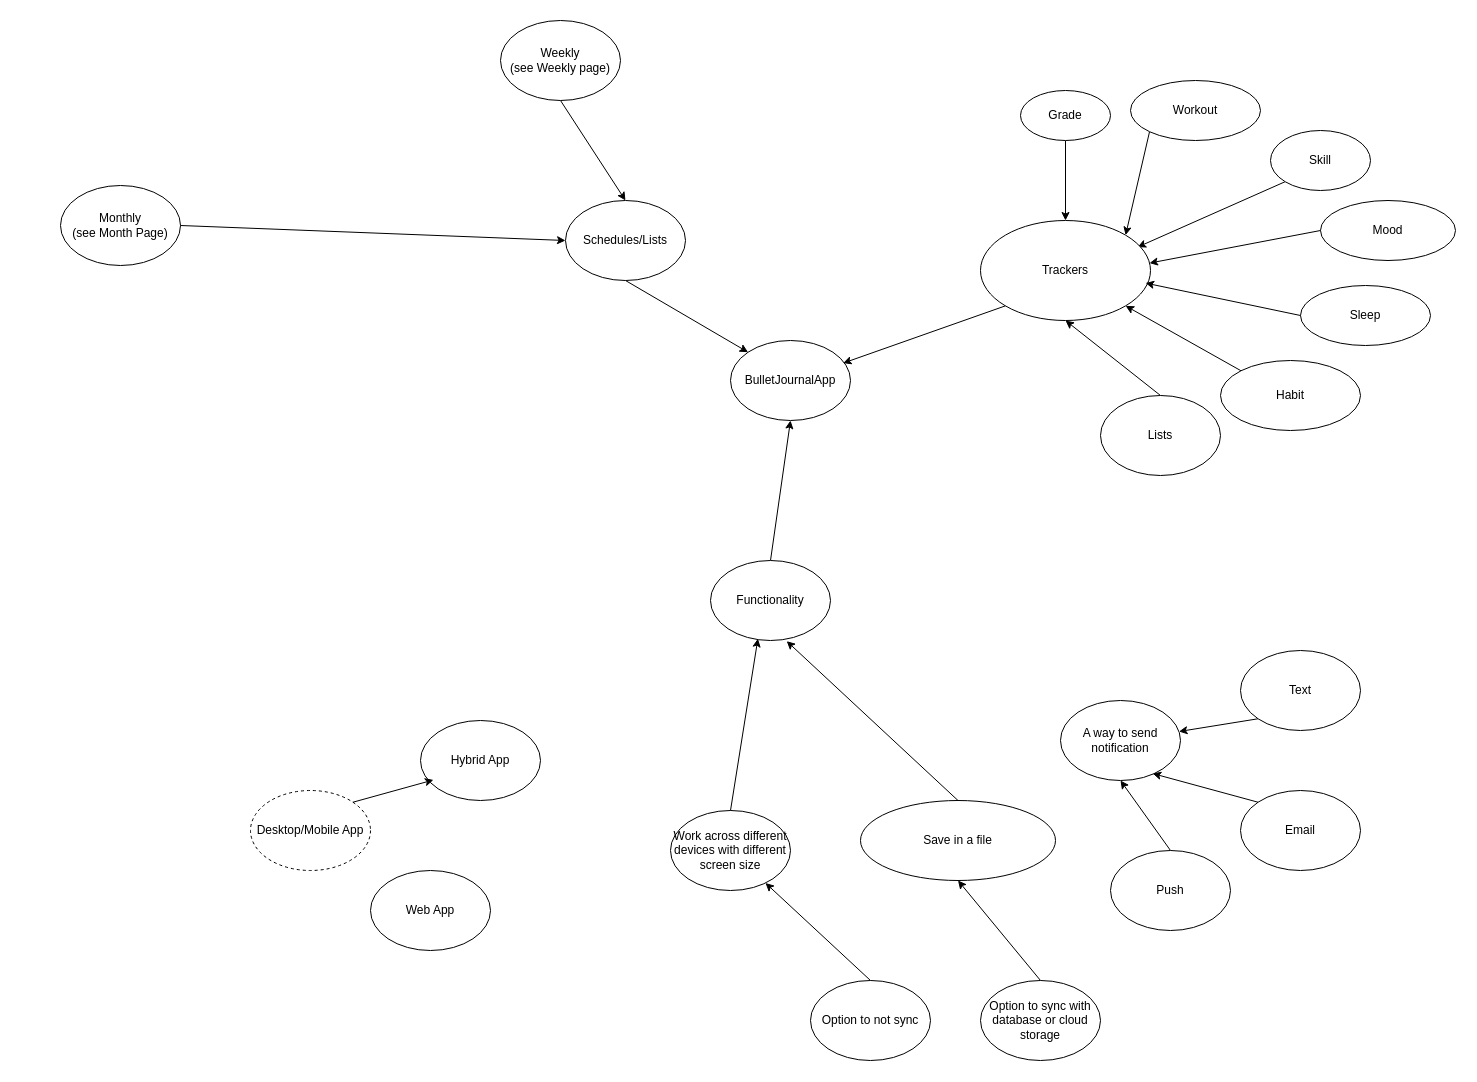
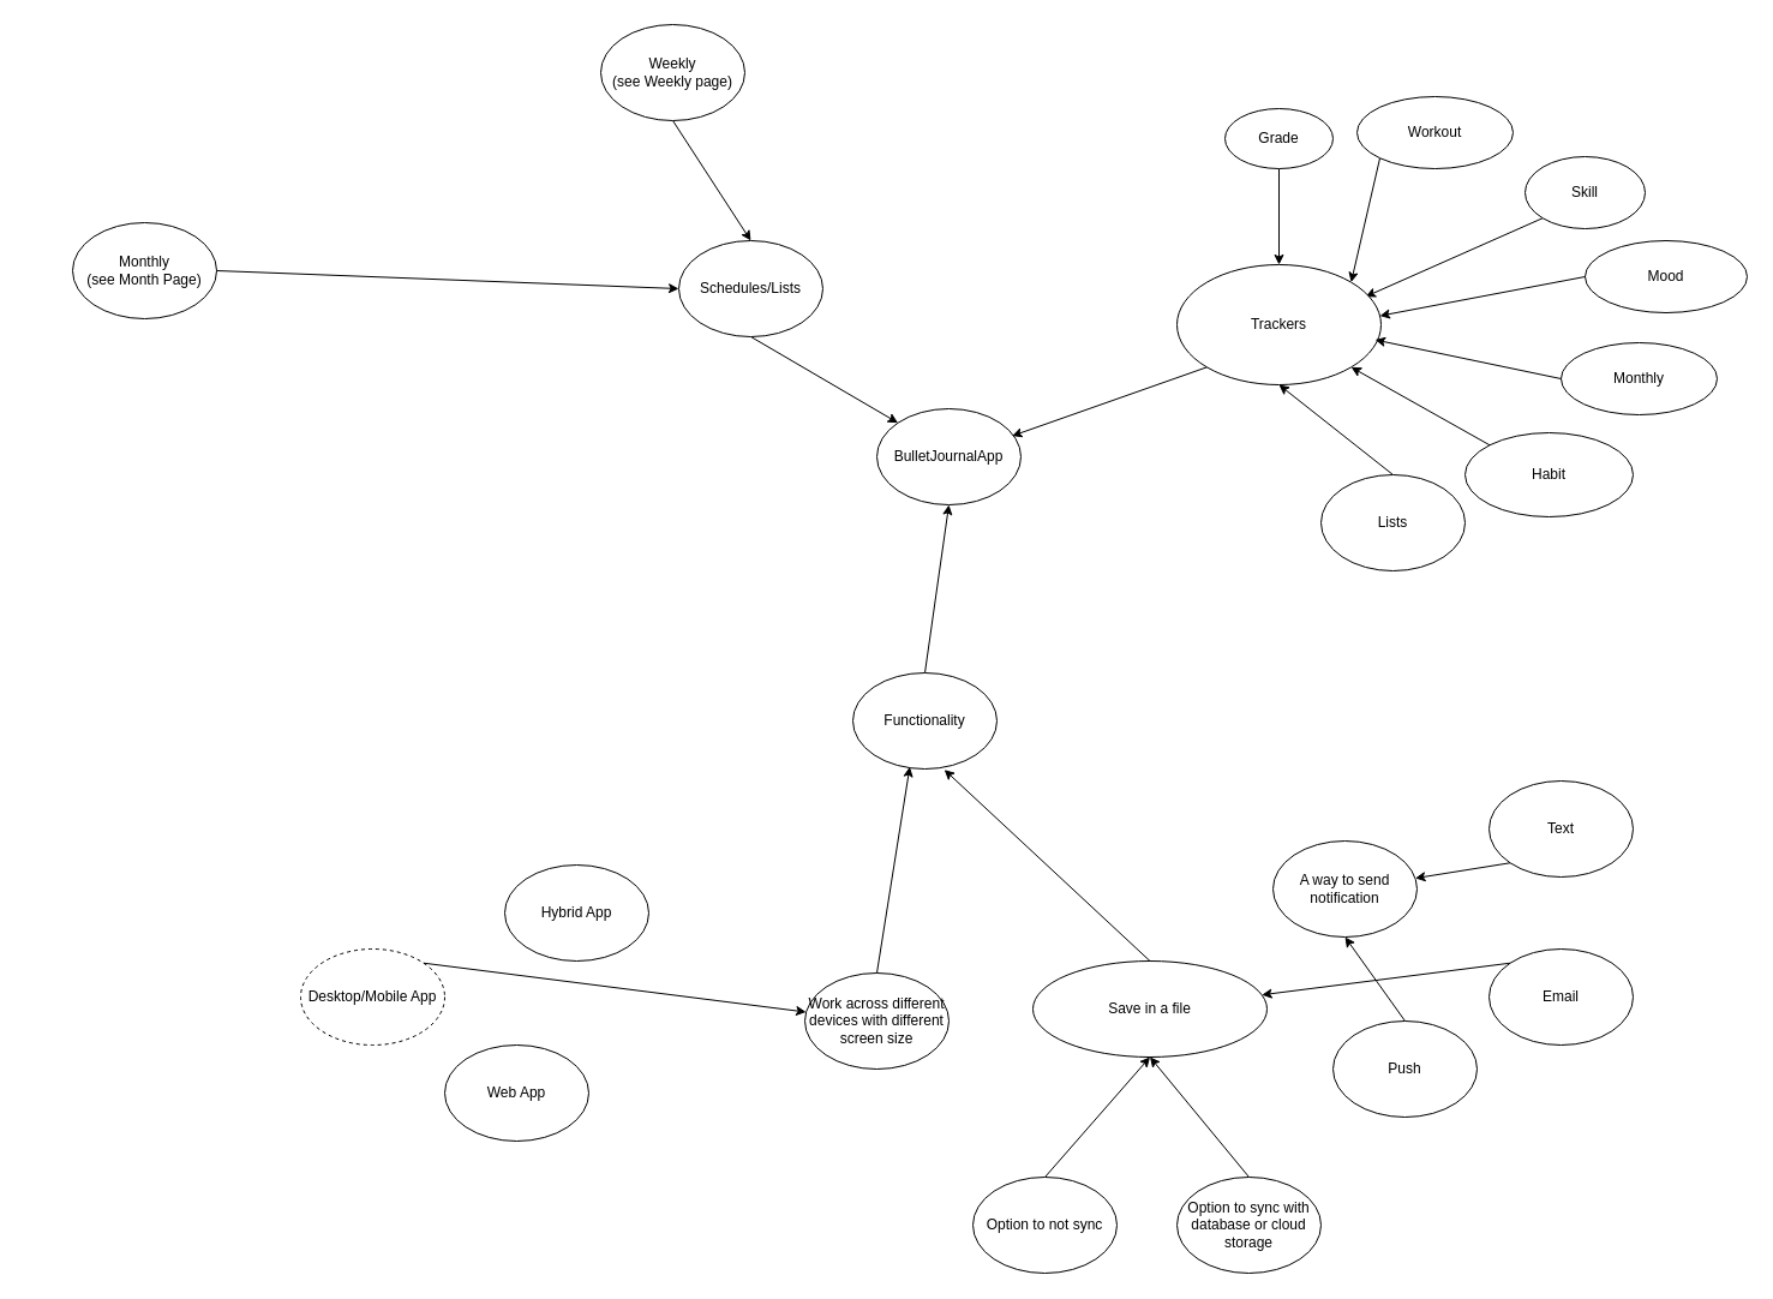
- <mxCell id="23" value="Sleep" style="ellipse;whiteSpace=wrap;html=1;" parent="1" vertex="1"><mxGeometry x="1300" y="285" width="130" height="60" as="geometry" /></mxCell>
+ <mxCell id="23" value="Monthly" style="ellipse;whiteSpace=wrap;html=1;" parent="1" vertex="1"><mxGeometry x="1300" y="285" width="130" height="60" as="geometry" /></mxCell>
- <mxCell id="44" style="rounded=0;orthogonalLoop=1;jettySize=auto;html=1;exitX=0;exitY=0;exitDx=0;exitDy=0;entryX=0.768;entryY=0.913;entryDx=0;entryDy=0;entryPerimeter=0;" parent="1" source="41" target="17" edge="1"><mxGeometry relative="1" as="geometry" /></mxCell>
+ <mxCell id="44" style="rounded=0;orthogonalLoop=1;jettySize=auto;html=1;exitX=0;exitY=0;exitDx=0;exitDy=0;" parent="1" source="41" target="16" edge="1"><mxGeometry relative="1" as="geometry" /></mxCell>
- <mxCell id="38" style="rounded=0;orthogonalLoop=1;jettySize=auto;html=1;exitX=1;exitY=0;exitDx=0;exitDy=0;entryX=0.108;entryY=0.743;entryDx=0;entryDy=0;entryPerimeter=0;" parent="1" source="26" target="25" edge="1"><mxGeometry relative="1" as="geometry" /></mxCell>
+ <mxCell id="38" style="rounded=0;orthogonalLoop=1;jettySize=auto;html=1;exitX=1;exitY=0;exitDx=0;exitDy=0;" parent="1" source="26" target="11" edge="1"><mxGeometry relative="1" as="geometry" /></mxCell>
- <mxCell id="12" style="rounded=0;orthogonalLoop=1;jettySize=auto;html=1;exitX=0.5;exitY=0;exitDx=0;exitDy=0;" parent="1" source="13" target="11" edge="1"><mxGeometry relative="1" as="geometry" /></mxCell>
+ <mxCell id="12" style="rounded=0;orthogonalLoop=1;jettySize=auto;html=1;exitX=0.5;exitY=0;exitDx=0;exitDy=0;entryX=0.5;entryY=1;entryDx=0;entryDy=0;" parent="1" source="13" target="16" edge="1"><mxGeometry relative="1" as="geometry" /></mxCell>
